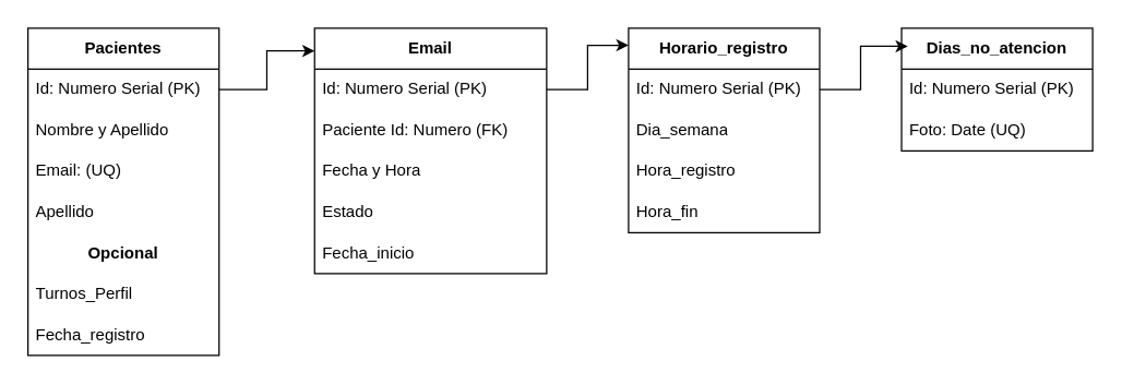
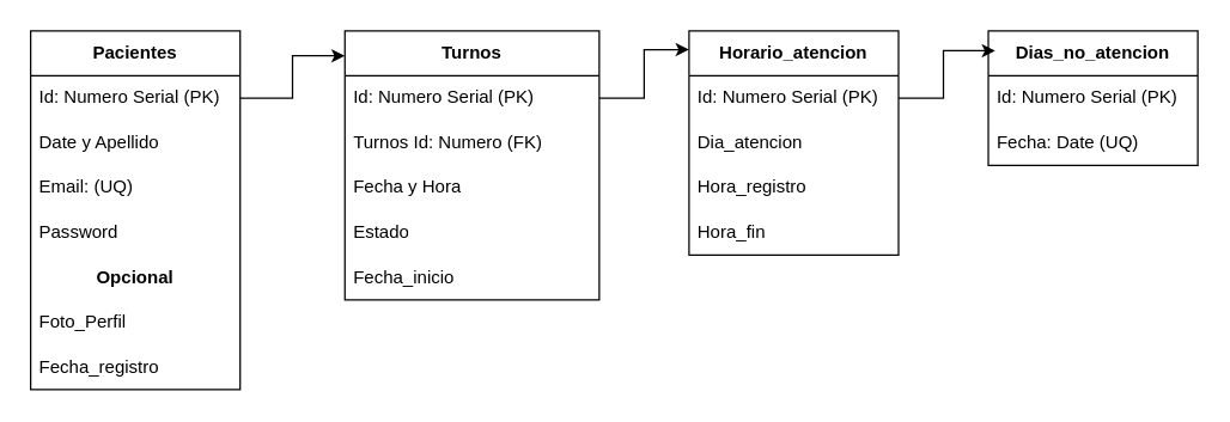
- <mxCell id="10" value="&lt;b&gt;Email&lt;/b&gt;" style="swimlane;fontStyle=0;childLayout=stackLayout;horizontal=1;startSize=30;horizontalStack=0;resizeParent=1;resizeParentMax=0;resizeLast=0;collapsible=1;marginBottom=0;whiteSpace=wrap;html=1;" vertex="1" parent="1"><mxGeometry x="230" y="20" width="170" height="180" as="geometry" /></mxCell>
+ <mxCell id="10" value="&lt;b&gt;Turnos&lt;/b&gt;" style="swimlane;fontStyle=0;childLayout=stackLayout;horizontal=1;startSize=30;horizontalStack=0;resizeParent=1;resizeParentMax=0;resizeLast=0;collapsible=1;marginBottom=0;whiteSpace=wrap;html=1;" vertex="1" parent="1"><mxGeometry x="230" y="20" width="170" height="180" as="geometry" /></mxCell>
- <mxCell id="16" value="&lt;b&gt;Horario_registro&lt;/b&gt;" style="swimlane;fontStyle=0;childLayout=stackLayout;horizontal=1;startSize=30;horizontalStack=0;resizeParent=1;resizeParentMax=0;resizeLast=0;collapsible=1;marginBottom=0;whiteSpace=wrap;html=1;" vertex="1" parent="1"><mxGeometry x="460" y="20" width="140" height="150" as="geometry" /></mxCell>
+ <mxCell id="16" value="&lt;b&gt;Horario_atencion&lt;/b&gt;" style="swimlane;fontStyle=0;childLayout=stackLayout;horizontal=1;startSize=30;horizontalStack=0;resizeParent=1;resizeParentMax=0;resizeLast=0;collapsible=1;marginBottom=0;whiteSpace=wrap;html=1;" vertex="1" parent="1"><mxGeometry x="460" y="20" width="140" height="150" as="geometry" /></mxCell>
- <mxCell id="4" value="Nombre y Apellido" style="text;strokeColor=none;fillColor=none;align=left;verticalAlign=middle;spacingLeft=4;spacingRight=4;overflow=hidden;points=[[0,0.5],[1,0.5]];portConstraint=eastwest;rotatable=0;whiteSpace=wrap;html=1;" vertex="1" parent="2"><mxGeometry y="60" width="140" height="30" as="geometry" /></mxCell>
+ <mxCell id="4" value="Date y Apellido" style="text;strokeColor=none;fillColor=none;align=left;verticalAlign=middle;spacingLeft=4;spacingRight=4;overflow=hidden;points=[[0,0.5],[1,0.5]];portConstraint=eastwest;rotatable=0;whiteSpace=wrap;html=1;" vertex="1" parent="2"><mxGeometry y="60" width="140" height="30" as="geometry" /></mxCell>
- <mxCell id="12" value="Paciente Id: Numero (FK)" style="text;strokeColor=none;fillColor=none;align=left;verticalAlign=middle;spacingLeft=4;spacingRight=4;overflow=hidden;points=[[0,0.5],[1,0.5]];portConstraint=eastwest;rotatable=0;whiteSpace=wrap;html=1;" vertex="1" parent="10"><mxGeometry y="60" width="170" height="30" as="geometry" /></mxCell>
+ <mxCell id="12" value="Turnos Id: Numero (FK)" style="text;strokeColor=none;fillColor=none;align=left;verticalAlign=middle;spacingLeft=4;spacingRight=4;overflow=hidden;points=[[0,0.5],[1,0.5]];portConstraint=eastwest;rotatable=0;whiteSpace=wrap;html=1;" vertex="1" parent="10"><mxGeometry y="60" width="170" height="30" as="geometry" /></mxCell>
- <mxCell id="18" value="Dia_semana" style="text;strokeColor=none;fillColor=none;align=left;verticalAlign=middle;spacingLeft=4;spacingRight=4;overflow=hidden;points=[[0,0.5],[1,0.5]];portConstraint=eastwest;rotatable=0;whiteSpace=wrap;html=1;" vertex="1" parent="16"><mxGeometry y="60" width="140" height="30" as="geometry" /></mxCell>
+ <mxCell id="18" value="Dia_atencion" style="text;strokeColor=none;fillColor=none;align=left;verticalAlign=middle;spacingLeft=4;spacingRight=4;overflow=hidden;points=[[0,0.5],[1,0.5]];portConstraint=eastwest;rotatable=0;whiteSpace=wrap;html=1;" vertex="1" parent="16"><mxGeometry y="60" width="140" height="30" as="geometry" /></mxCell>
- <mxCell id="23" value="Foto: Date (UQ)" style="text;strokeColor=none;fillColor=none;align=left;verticalAlign=middle;spacingLeft=4;spacingRight=4;overflow=hidden;points=[[0,0.5],[1,0.5]];portConstraint=eastwest;rotatable=0;whiteSpace=wrap;html=1;" vertex="1" parent="21"><mxGeometry y="60" width="140" height="30" as="geometry" /></mxCell>
+ <mxCell id="23" value="Fecha: Date (UQ)" style="text;strokeColor=none;fillColor=none;align=left;verticalAlign=middle;spacingLeft=4;spacingRight=4;overflow=hidden;points=[[0,0.5],[1,0.5]];portConstraint=eastwest;rotatable=0;whiteSpace=wrap;html=1;" vertex="1" parent="21"><mxGeometry y="60" width="140" height="30" as="geometry" /></mxCell>
- <mxCell id="6" value="&lt;div&gt;Apellido&lt;/div&gt;" style="text;strokeColor=none;fillColor=none;align=left;verticalAlign=middle;spacingLeft=4;spacingRight=4;overflow=hidden;points=[[0,0.5],[1,0.5]];portConstraint=eastwest;rotatable=0;whiteSpace=wrap;html=1;" vertex="1" parent="2"><mxGeometry y="120" width="140" height="30" as="geometry" /></mxCell>
+ <mxCell id="6" value="&lt;div&gt;Password&lt;/div&gt;" style="text;strokeColor=none;fillColor=none;align=left;verticalAlign=middle;spacingLeft=4;spacingRight=4;overflow=hidden;points=[[0,0.5],[1,0.5]];portConstraint=eastwest;rotatable=0;whiteSpace=wrap;html=1;" vertex="1" parent="2"><mxGeometry y="120" width="140" height="30" as="geometry" /></mxCell>
- <mxCell id="8" value="Turnos_Perfil" style="text;strokeColor=none;fillColor=none;align=left;verticalAlign=middle;spacingLeft=4;spacingRight=4;overflow=hidden;points=[[0,0.5],[1,0.5]];portConstraint=eastwest;rotatable=0;whiteSpace=wrap;html=1;" vertex="1" parent="2"><mxGeometry y="180" width="140" height="30" as="geometry" /></mxCell>
+ <mxCell id="8" value="Foto_Perfil" style="text;strokeColor=none;fillColor=none;align=left;verticalAlign=middle;spacingLeft=4;spacingRight=4;overflow=hidden;points=[[0,0.5],[1,0.5]];portConstraint=eastwest;rotatable=0;whiteSpace=wrap;html=1;" vertex="1" parent="2"><mxGeometry y="180" width="140" height="30" as="geometry" /></mxCell>
